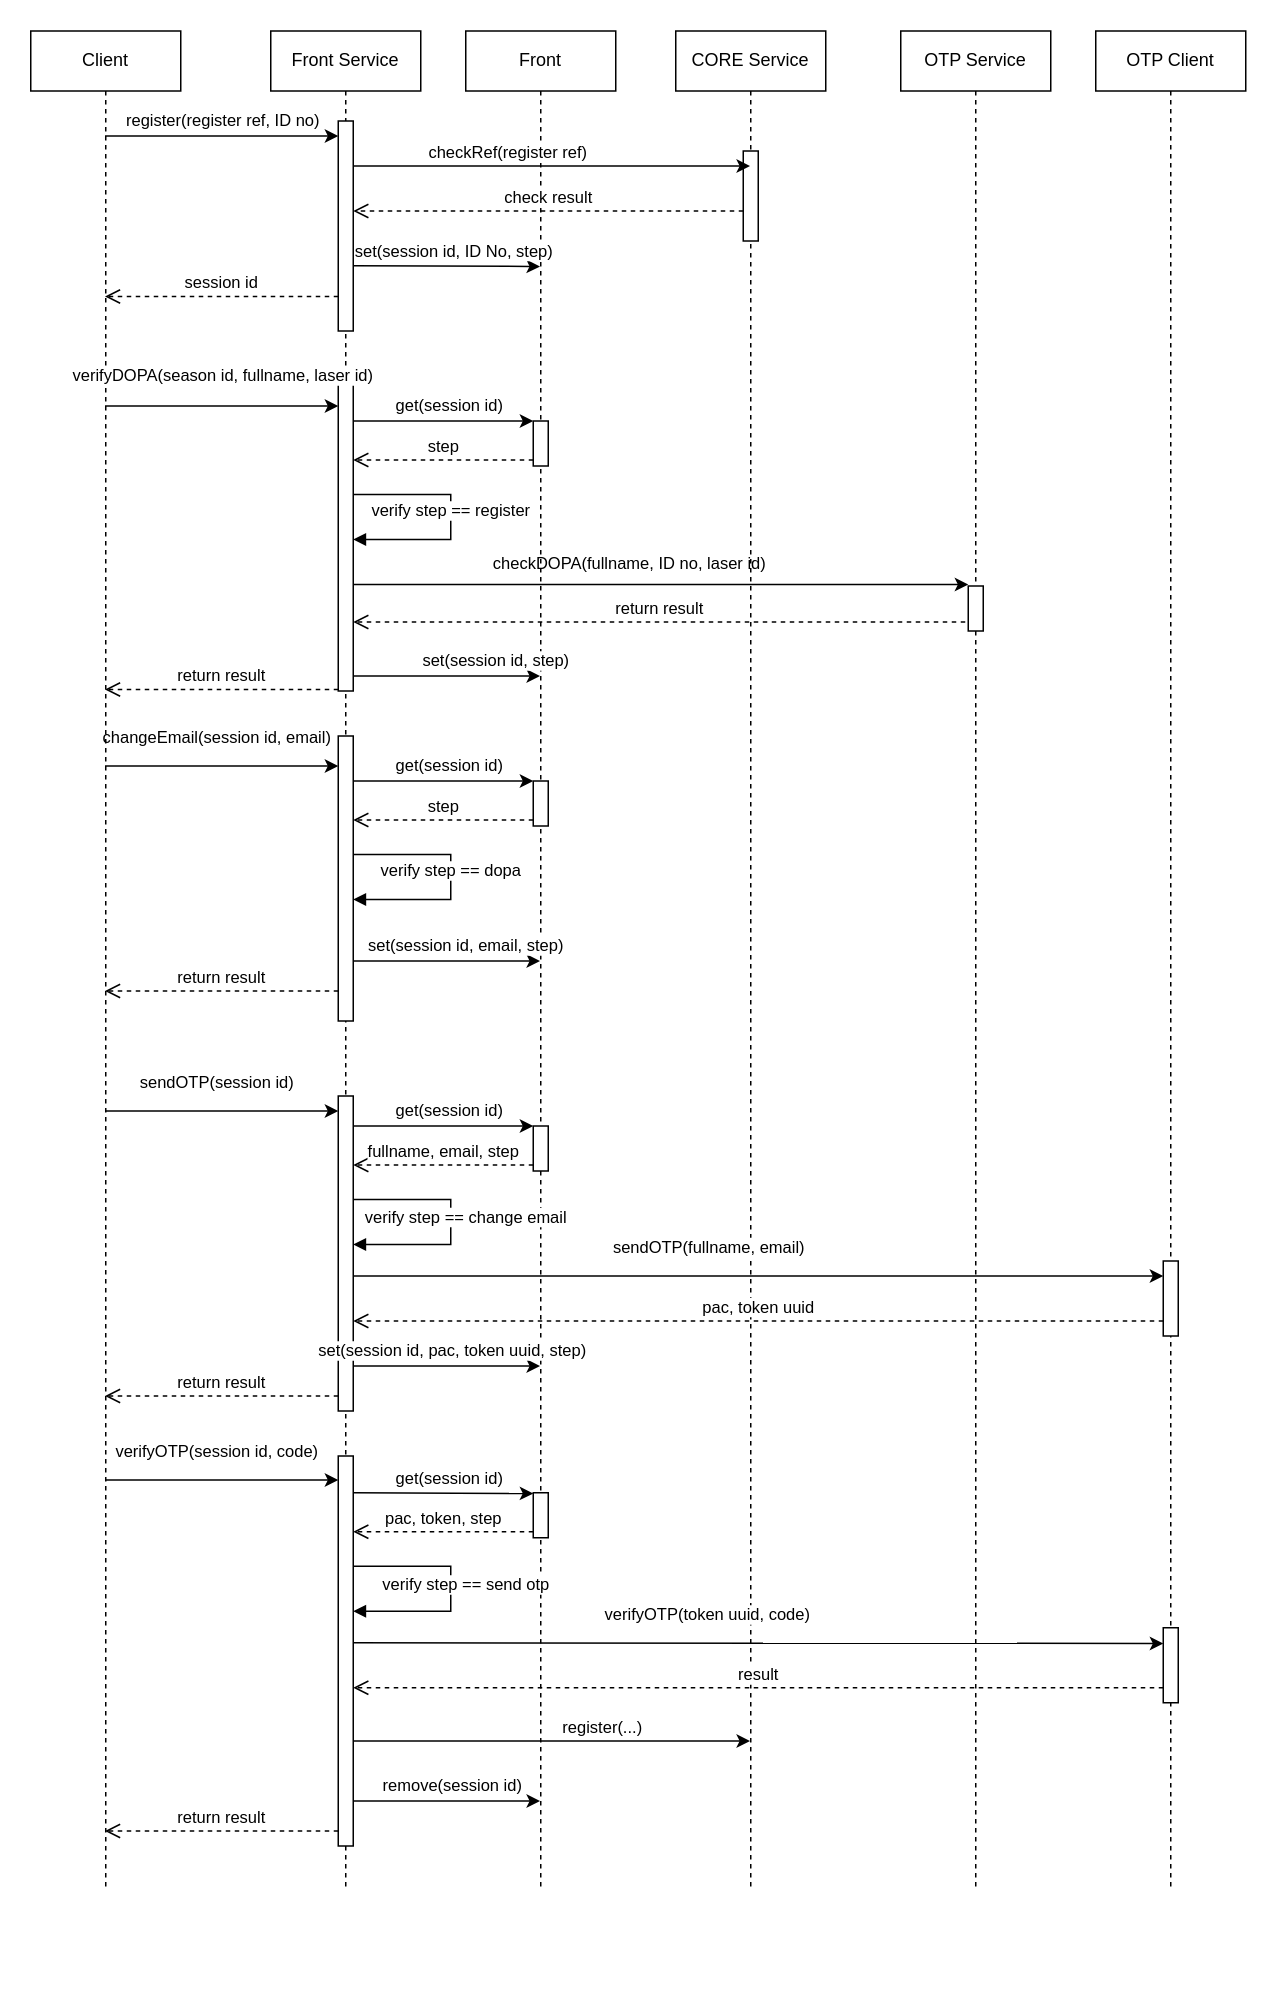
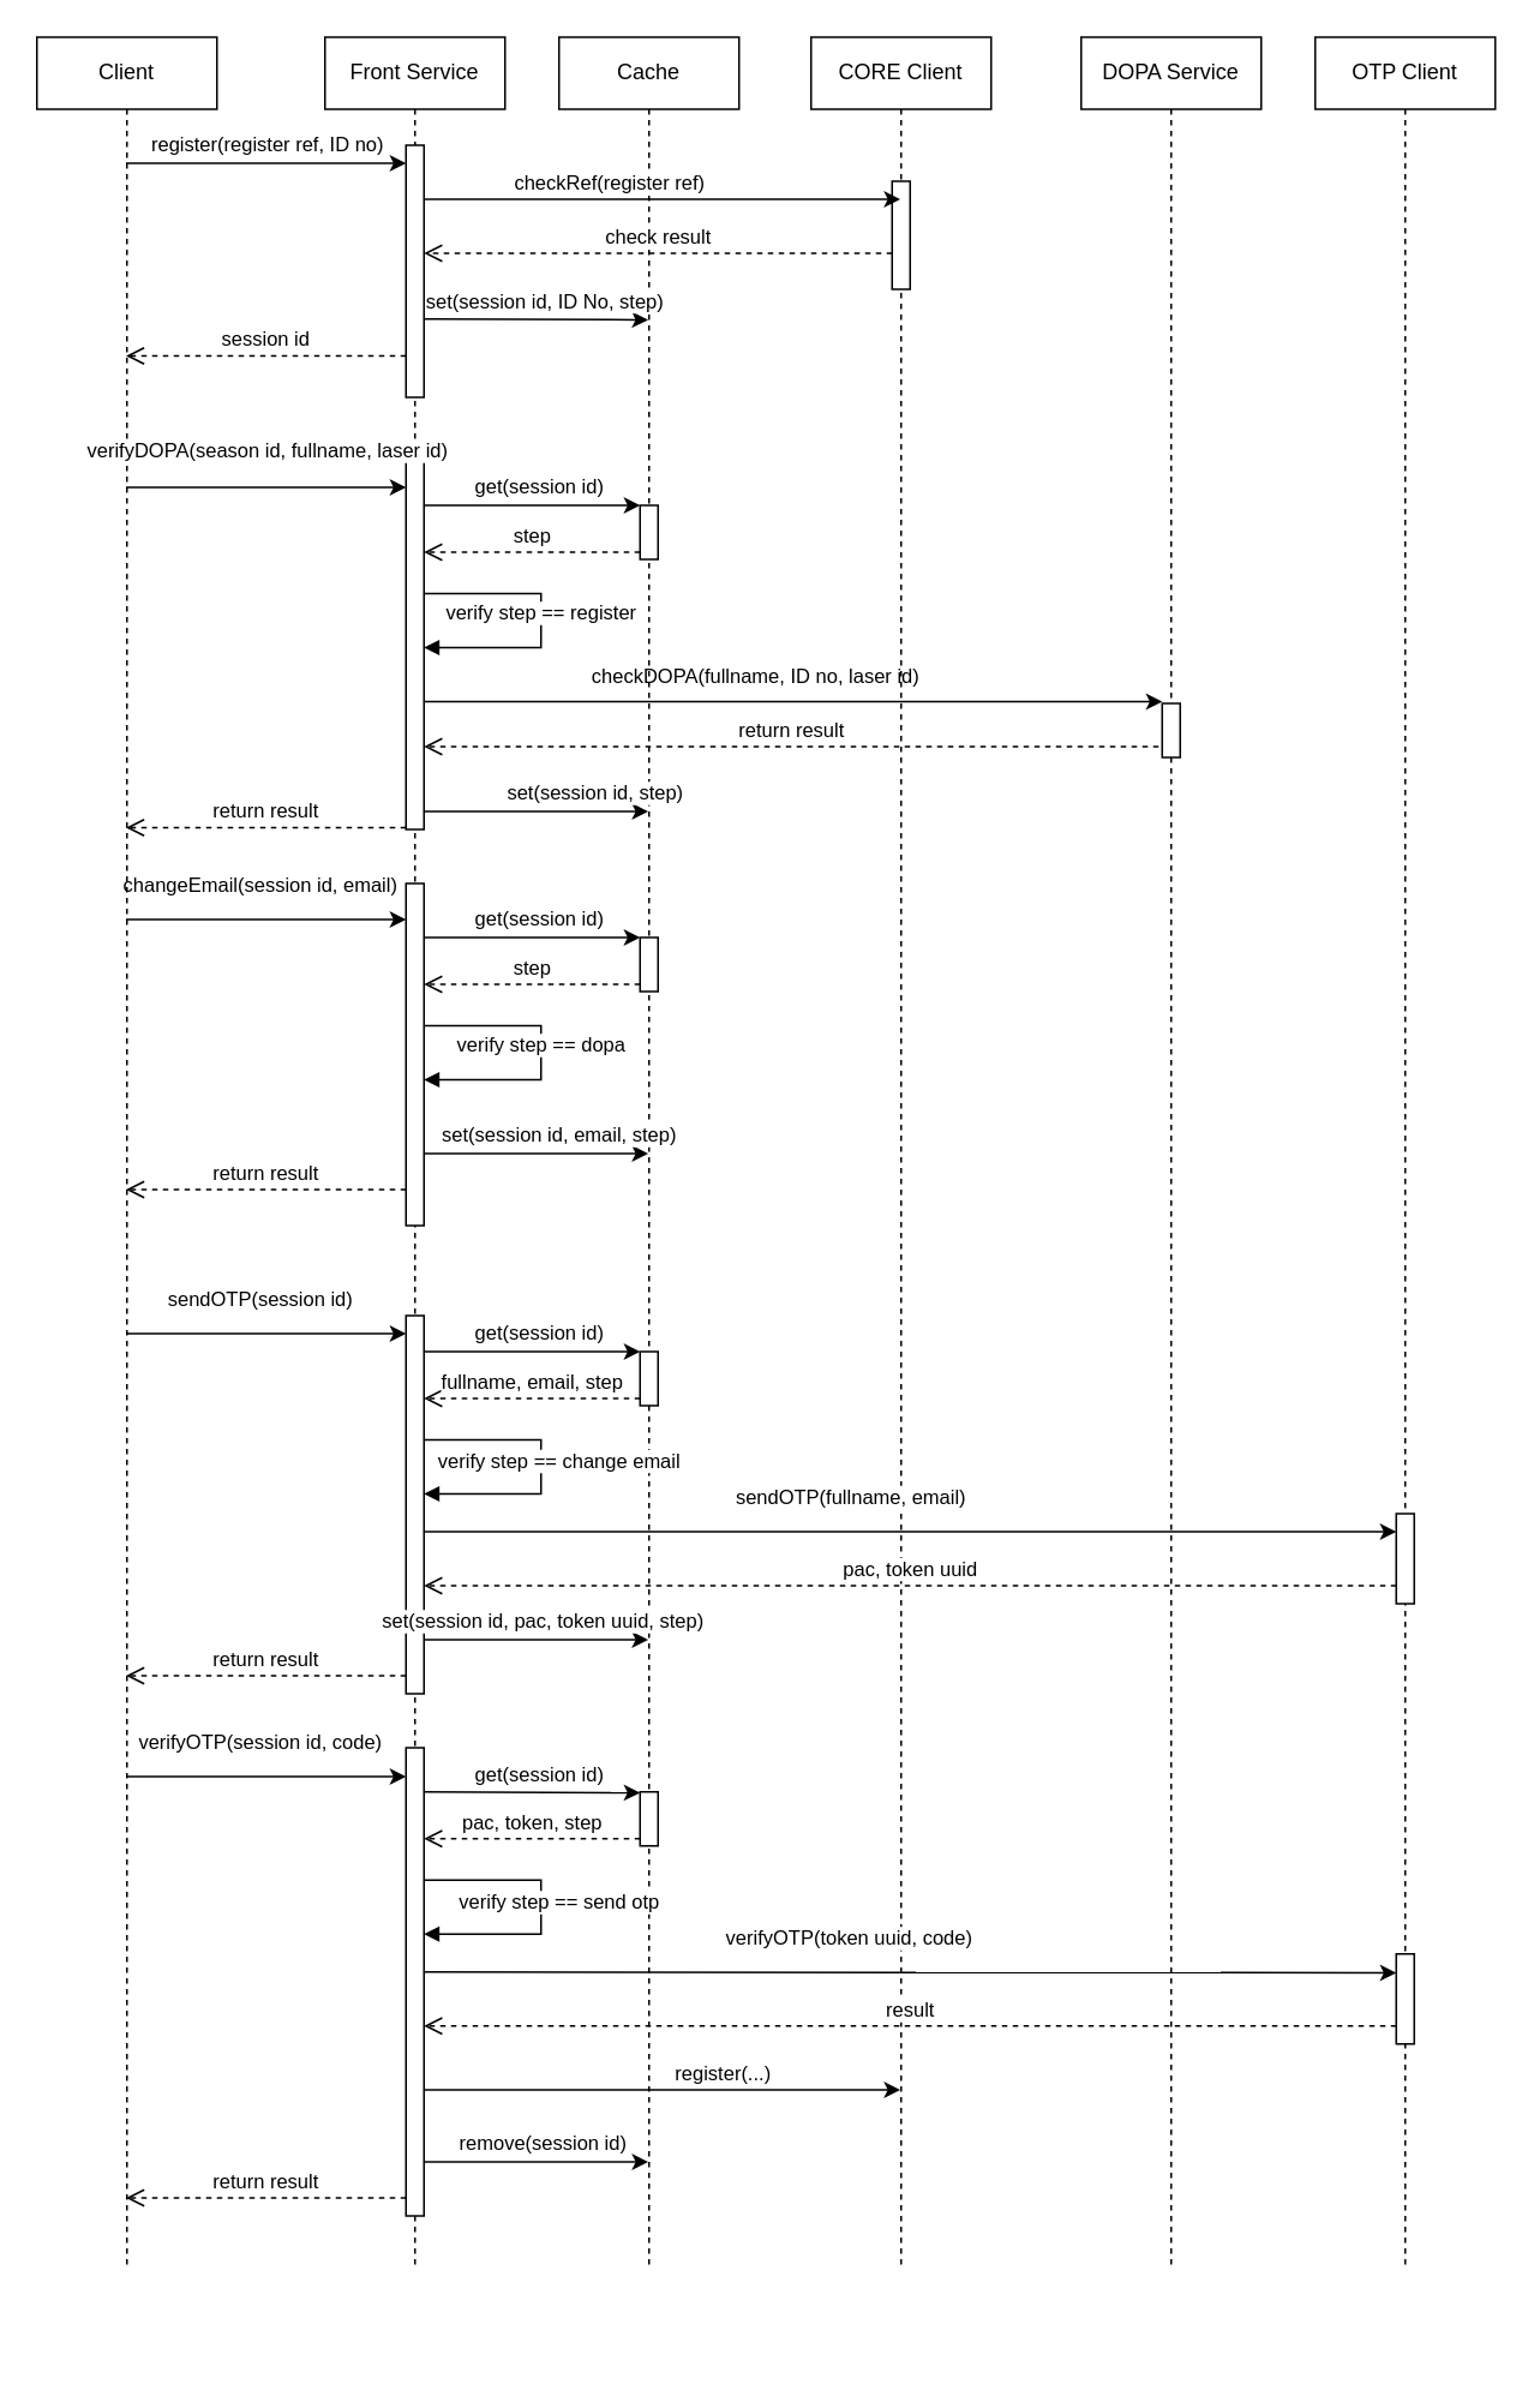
- <mxCell id="7" value="Front" style="shape=umlLifeline;perimeter=lifelinePerimeter;whiteSpace=wrap;html=1;container=0;dropTarget=0;collapsible=0;recursiveResize=0;outlineConnect=0;portConstraint=eastwest;newEdgeStyle={&quot;edgeStyle&quot;:&quot;elbowEdgeStyle&quot;,&quot;elbow&quot;:&quot;vertical&quot;,&quot;curved&quot;:0,&quot;rounded&quot;:0};fontStyle=0" vertex="1" parent="1"><mxGeometry x="310" y="20" width="100" height="1240" as="geometry" /></mxCell>
+ <mxCell id="7" value="Cache" style="shape=umlLifeline;perimeter=lifelinePerimeter;whiteSpace=wrap;html=1;container=0;dropTarget=0;collapsible=0;recursiveResize=0;outlineConnect=0;portConstraint=eastwest;newEdgeStyle={&quot;edgeStyle&quot;:&quot;elbowEdgeStyle&quot;,&quot;elbow&quot;:&quot;vertical&quot;,&quot;curved&quot;:0,&quot;rounded&quot;:0};fontStyle=0" vertex="1" parent="1"><mxGeometry x="310" y="20" width="100" height="1240" as="geometry" /></mxCell>
- <mxCell id="13" value="CORE Service" style="shape=umlLifeline;perimeter=lifelinePerimeter;whiteSpace=wrap;html=1;container=0;dropTarget=0;collapsible=0;recursiveResize=0;outlineConnect=0;portConstraint=eastwest;newEdgeStyle={&quot;edgeStyle&quot;:&quot;elbowEdgeStyle&quot;,&quot;elbow&quot;:&quot;vertical&quot;,&quot;curved&quot;:0,&quot;rounded&quot;:0};" vertex="1" parent="1"><mxGeometry x="450" y="20" width="100" height="1240" as="geometry" /></mxCell>
+ <mxCell id="13" value="CORE Client" style="shape=umlLifeline;perimeter=lifelinePerimeter;whiteSpace=wrap;html=1;container=0;dropTarget=0;collapsible=0;recursiveResize=0;outlineConnect=0;portConstraint=eastwest;newEdgeStyle={&quot;edgeStyle&quot;:&quot;elbowEdgeStyle&quot;,&quot;elbow&quot;:&quot;vertical&quot;,&quot;curved&quot;:0,&quot;rounded&quot;:0};" vertex="1" parent="1"><mxGeometry x="450" y="20" width="100" height="1240" as="geometry" /></mxCell>
- <mxCell id="15" value="OTP Service" style="shape=umlLifeline;perimeter=lifelinePerimeter;whiteSpace=wrap;html=1;container=0;dropTarget=0;collapsible=0;recursiveResize=0;outlineConnect=0;portConstraint=eastwest;newEdgeStyle={&quot;edgeStyle&quot;:&quot;elbowEdgeStyle&quot;,&quot;elbow&quot;:&quot;vertical&quot;,&quot;curved&quot;:0,&quot;rounded&quot;:0};" parent="1" vertex="1"><mxGeometry x="600" y="20" width="100" height="1240" as="geometry" /></mxCell>
+ <mxCell id="15" value="DOPA Service" style="shape=umlLifeline;perimeter=lifelinePerimeter;whiteSpace=wrap;html=1;container=0;dropTarget=0;collapsible=0;recursiveResize=0;outlineConnect=0;portConstraint=eastwest;newEdgeStyle={&quot;edgeStyle&quot;:&quot;elbowEdgeStyle&quot;,&quot;elbow&quot;:&quot;vertical&quot;,&quot;curved&quot;:0,&quot;rounded&quot;:0};" parent="1" vertex="1"><mxGeometry x="600" y="20" width="100" height="1240" as="geometry" /></mxCell>
